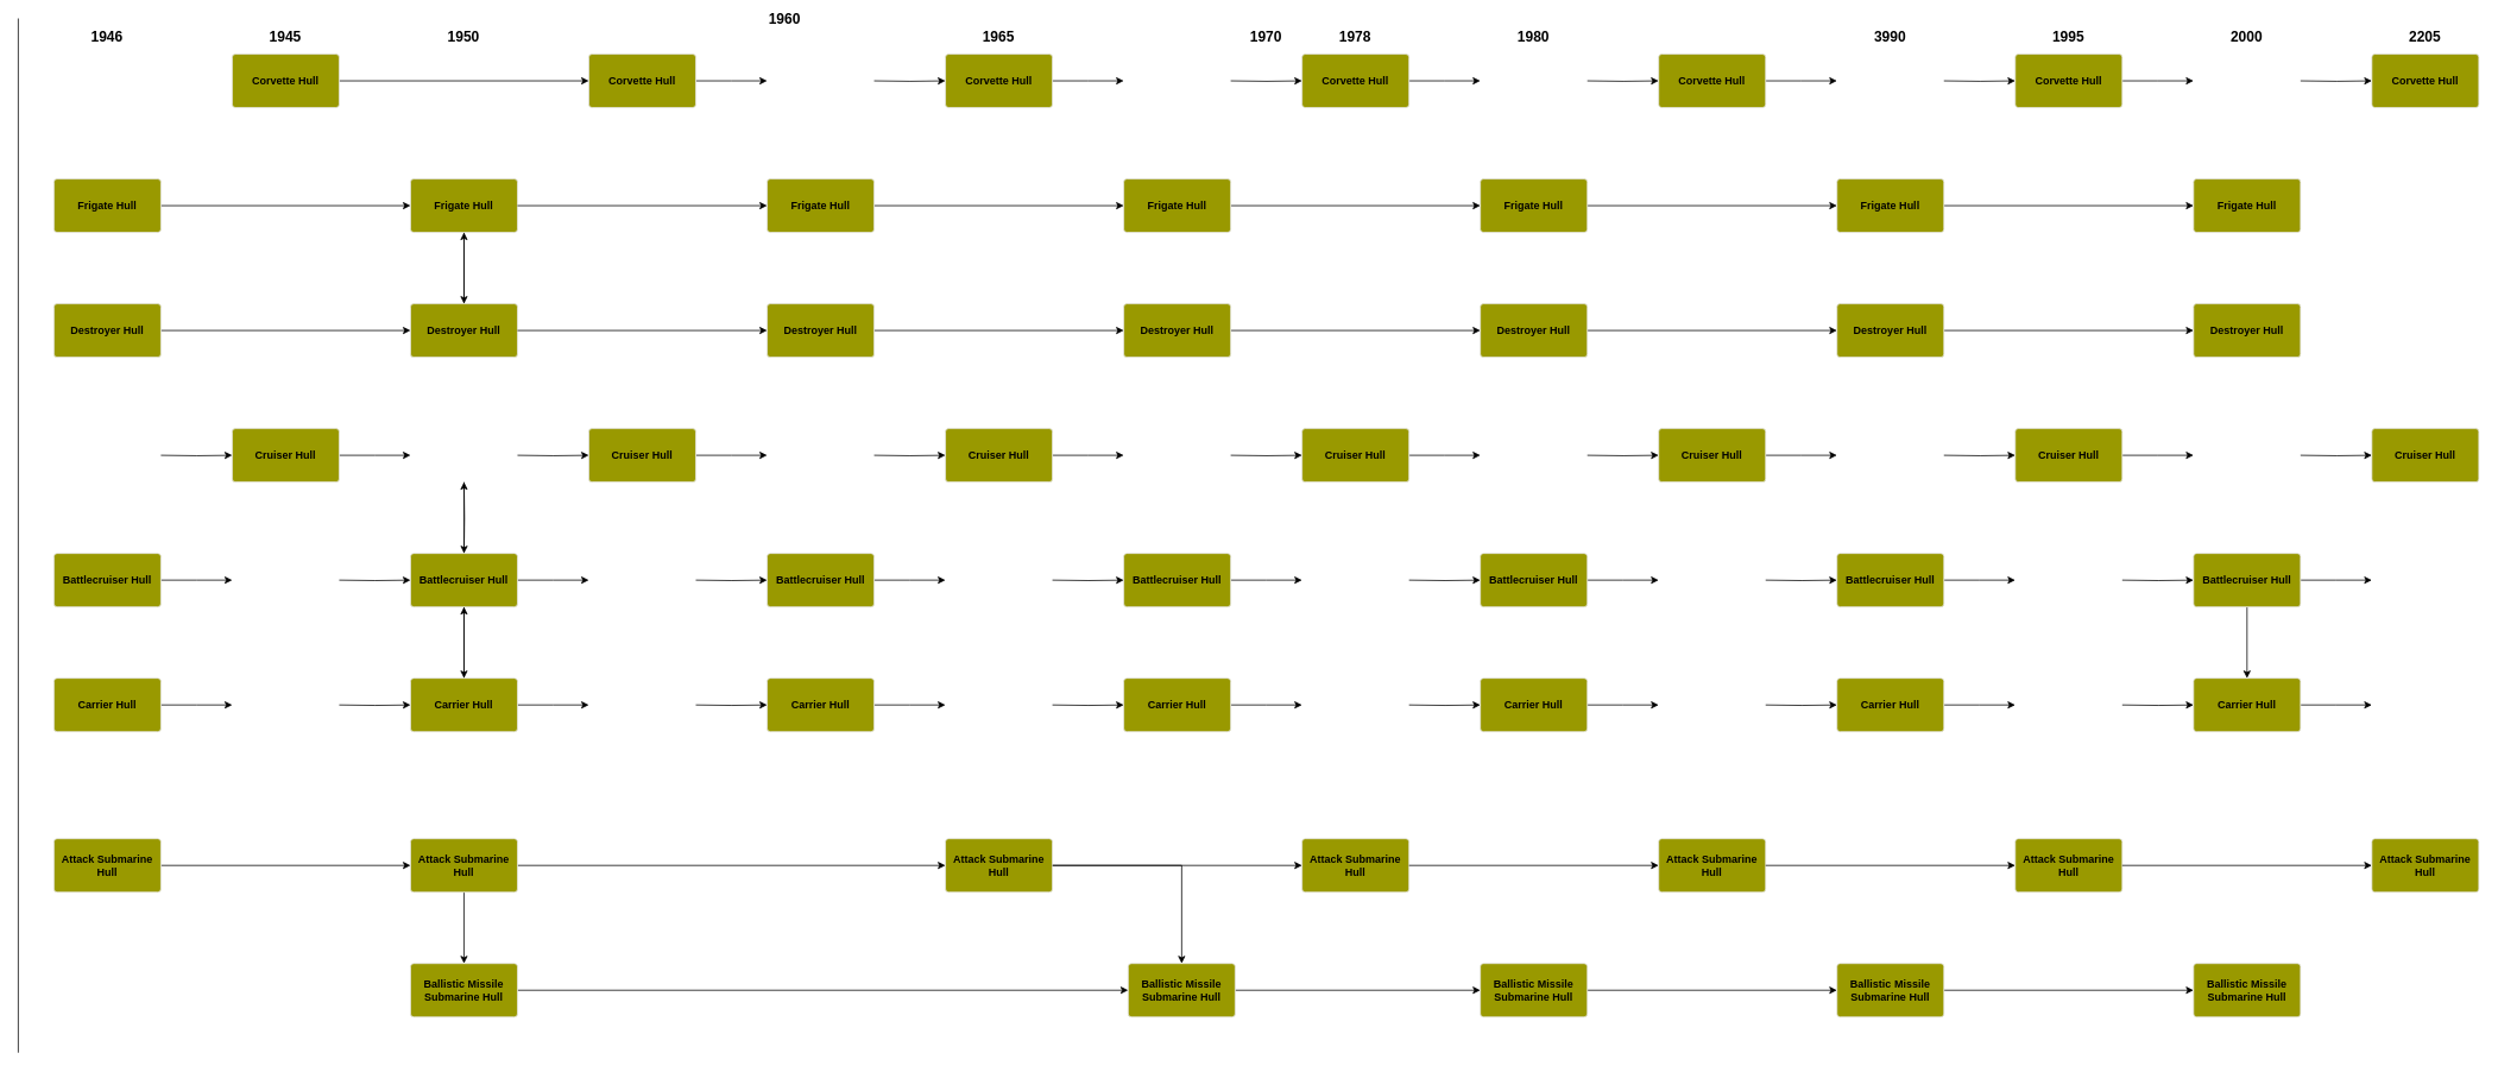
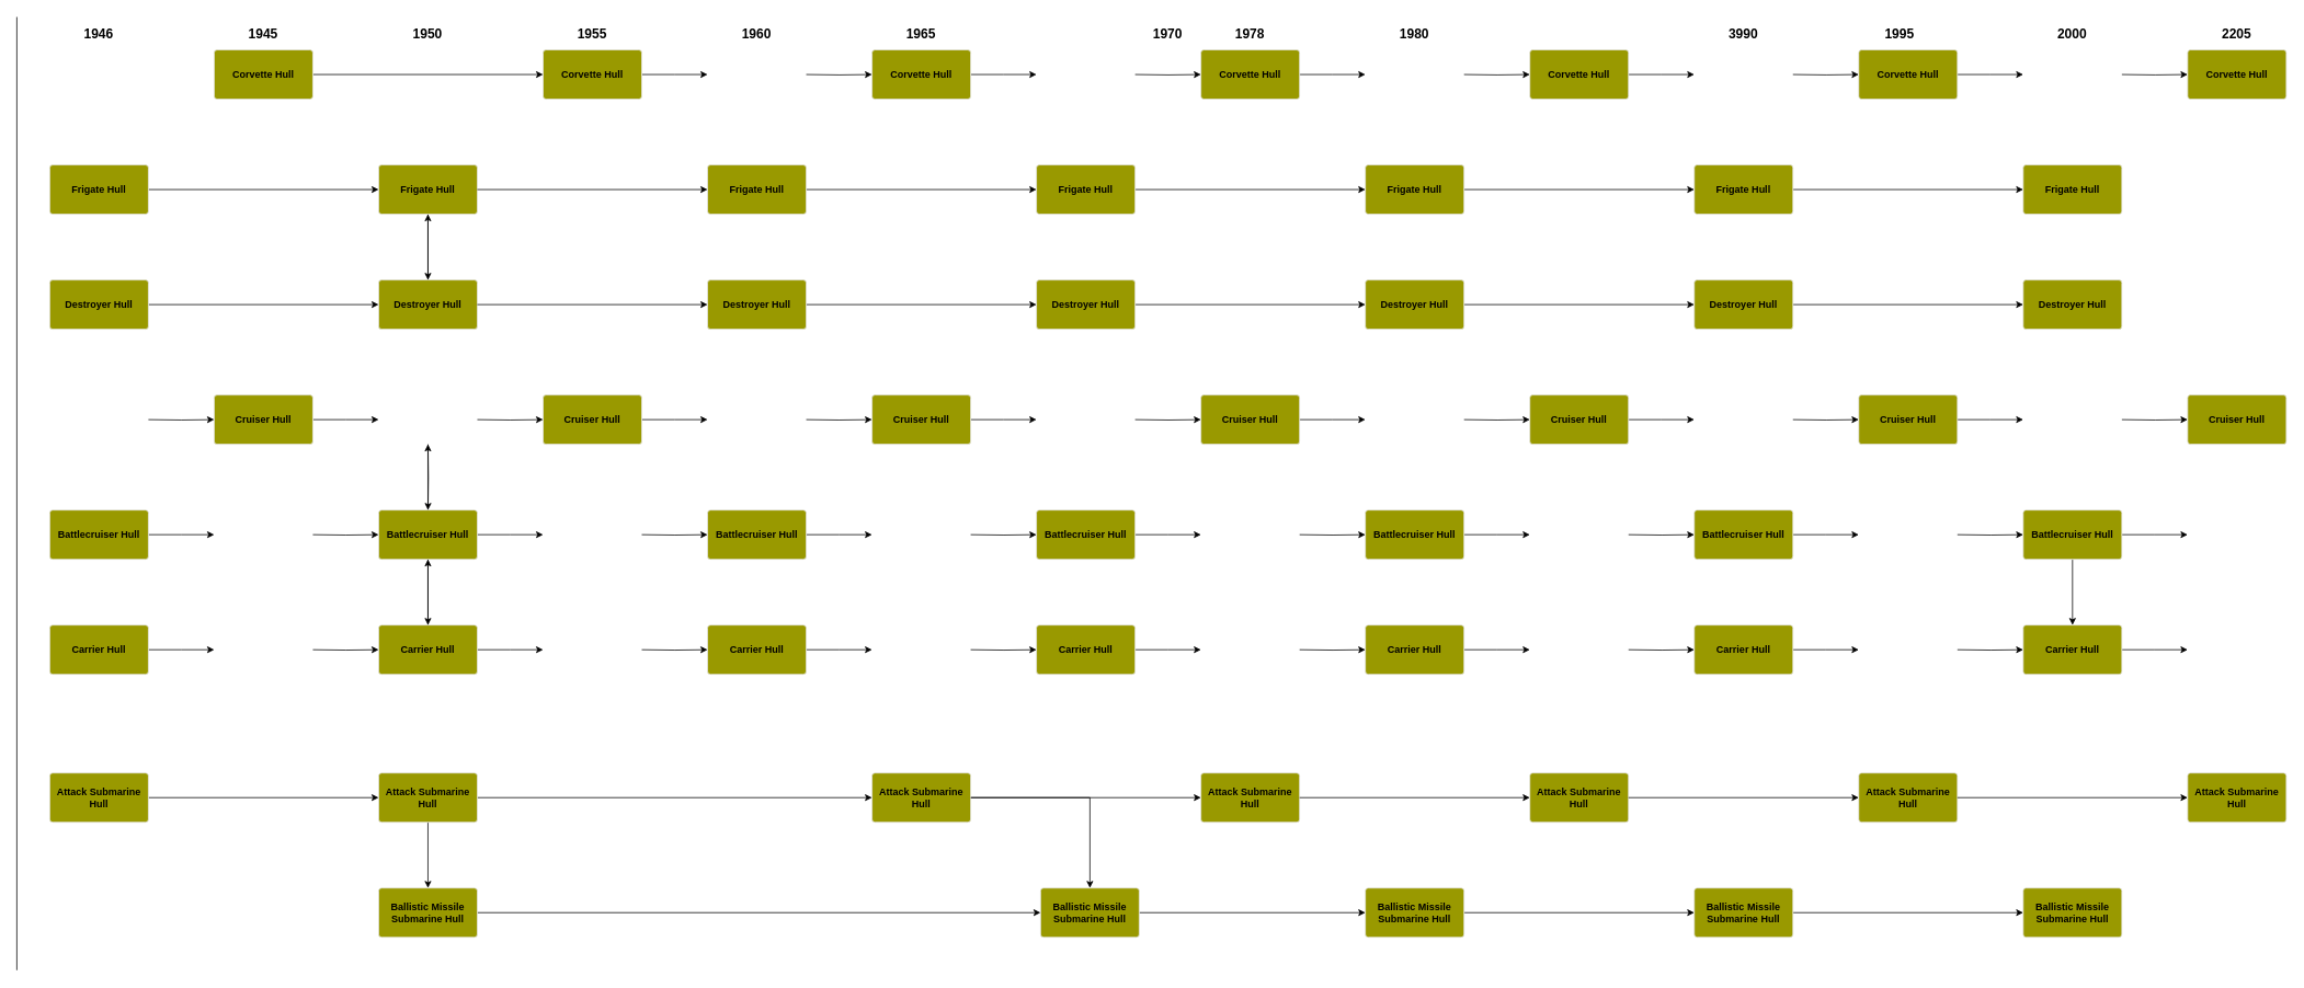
- <mxCell id="141" value="1960" style="text;html=1;resizable=0;points=[];autosize=1;align=left;verticalAlign=top;spacingTop=-4;fontSize=16;fontStyle=1" parent="1" vertex="1"><mxGeometry x="860" y="8" width="50" height="20" as="geometry" /></mxCell>
+ <mxCell id="141" value="1960" style="text;html=1;resizable=0;points=[];autosize=1;align=left;verticalAlign=top;spacingTop=-4;fontSize=16;fontStyle=1" parent="1" vertex="1"><mxGeometry x="900" y="28" width="50" height="20" as="geometry" /></mxCell>
+ <mxCell id="140" value="1955" style="text;html=1;resizable=0;points=[];autosize=1;align=left;verticalAlign=top;spacingTop=-4;fontSize=16;fontStyle=1" parent="1" vertex="1"><mxGeometry x="700" y="28" width="50" height="20" as="geometry" /></mxCell>
- <mxCell id="148" value="1995" style="text;html=1;resizable=0;points=[];autosize=1;align=left;verticalAlign=top;spacingTop=-4;fontSize=16;fontStyle=1" parent="1" vertex="1"><mxGeometry x="2300.071" y="28" width="50" height="20" as="geometry" /></mxCell>
+ <mxCell id="148" value="1995" style="text;html=1;resizable=0;points=[];autosize=1;align=left;verticalAlign=top;spacingTop=-4;fontSize=16;fontStyle=1" parent="1" vertex="1"><mxGeometry x="2290.071" y="28" width="50" height="20" as="geometry" /></mxCell>
